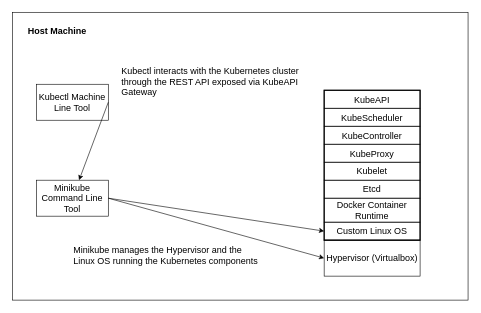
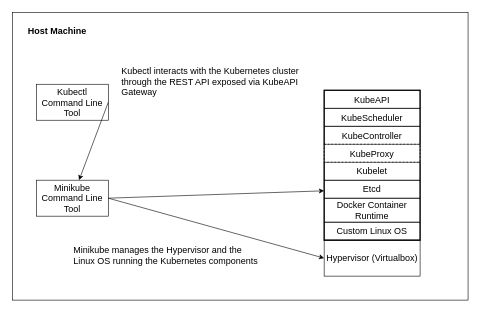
- <mxCell id="9" value="Kubectl Machine Line Tool" style="rounded=0;whiteSpace=wrap;html=1;fontSize=15;fillColor=none;" vertex="1" parent="1"><mxGeometry x="60" y="140" width="120" height="60" as="geometry" /></mxCell>
+ <mxCell id="9" value="Kubectl Command Line Tool" style="rounded=0;whiteSpace=wrap;html=1;fontSize=15;fillColor=none;" vertex="1" parent="1"><mxGeometry x="60" y="140" width="120" height="60" as="geometry" /></mxCell>
- <mxCell id="15" value="KubeProxy" style="rounded=0;whiteSpace=wrap;html=1;fontSize=15;strokeWidth=1;fillColor=none;" vertex="1" parent="1"><mxGeometry x="540" y="240" width="160" height="30" as="geometry" /></mxCell>
+ <mxCell id="15" value="KubeProxy" style="rounded=0;whiteSpace=wrap;html=1;fontSize=15;strokeWidth=1;fillColor=none;dashed=1;" vertex="1" parent="1"><mxGeometry x="540" y="240" width="160" height="30" as="geometry" /></mxCell>
- <mxCell id="6" style="edgeStyle=none;rounded=0;orthogonalLoop=1;jettySize=auto;html=1;exitX=1;exitY=0.5;exitDx=0;exitDy=0;entryX=0;entryY=0.5;entryDx=0;entryDy=0;fontSize=15;" edge="1" parent="1" source="7" target="11"><mxGeometry relative="1" as="geometry" /></mxCell>
+ <mxCell id="6" style="edgeStyle=none;rounded=0;orthogonalLoop=1;jettySize=auto;html=1;exitX=1;exitY=0.5;exitDx=0;exitDy=0;fontSize=15;" edge="1" parent="1" source="7" target="13"><mxGeometry relative="1" as="geometry" /></mxCell>
